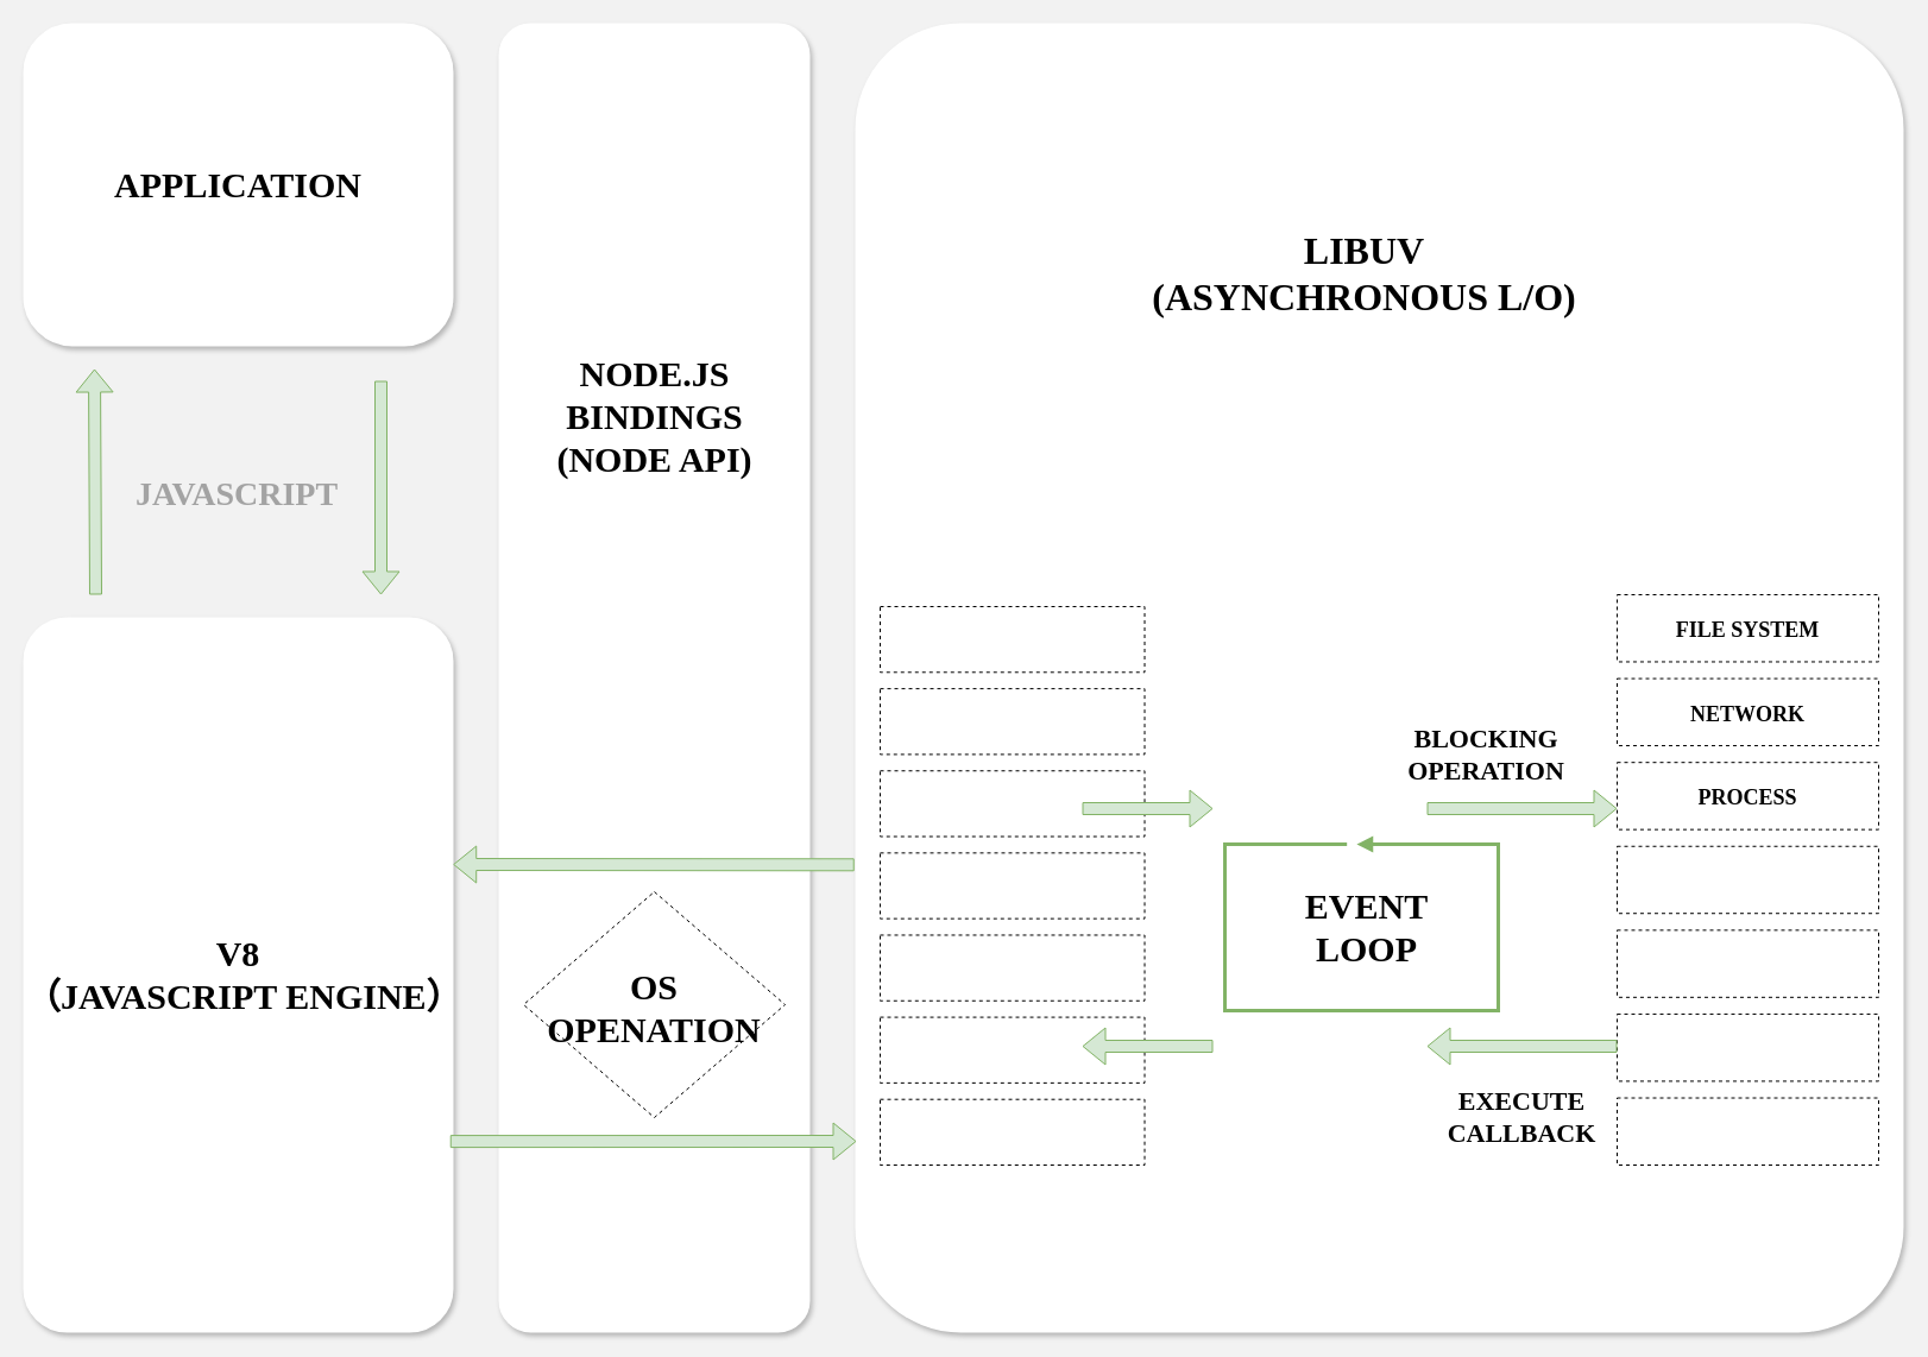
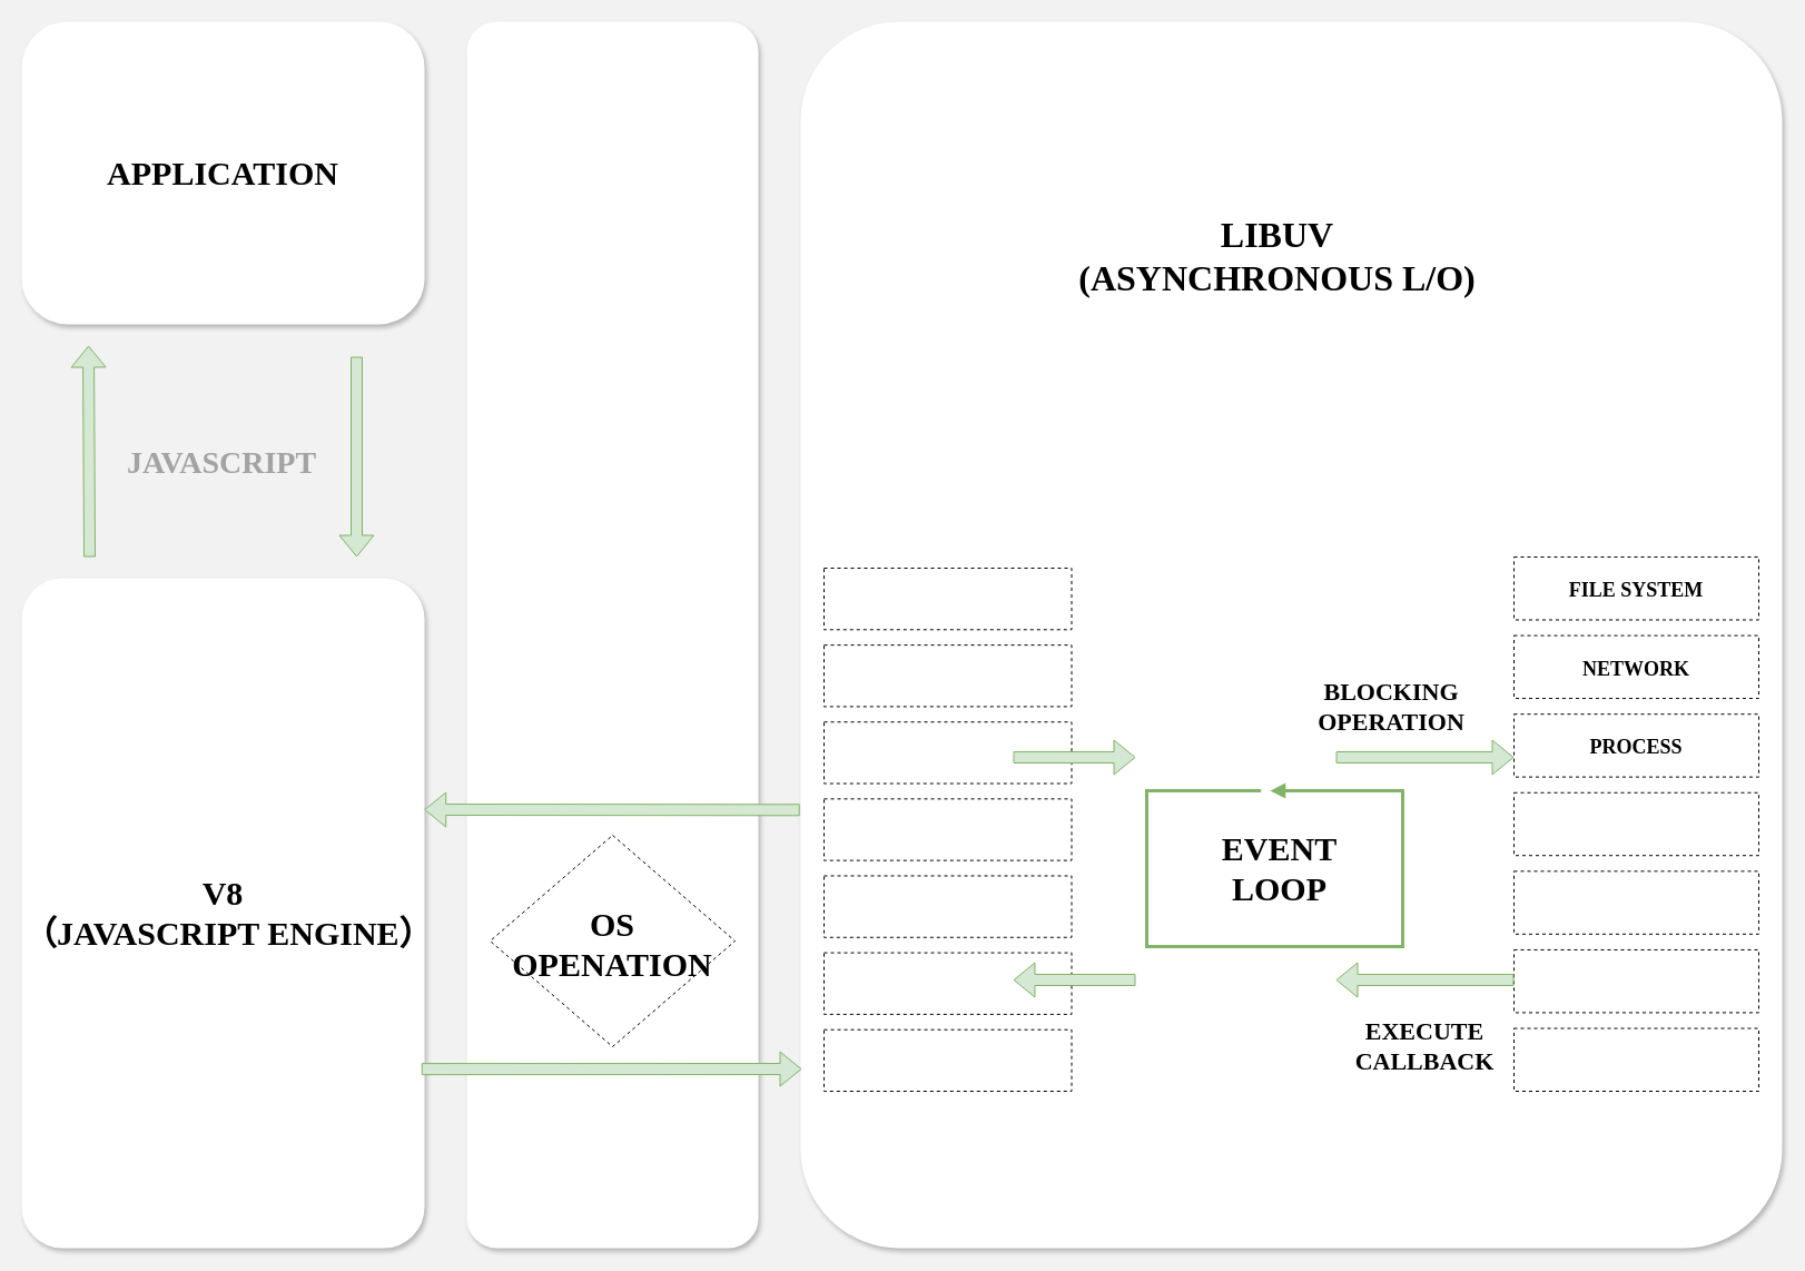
- <mxCell id="12" value="&lt;font face=&quot;Comic Sans MS&quot; style=&quot;font-size: 30px;&quot;&gt;&lt;b&gt;NODE.JS&lt;/b&gt;&lt;/font&gt;&lt;div style=&quot;font-size: 30px;&quot;&gt;&lt;font face=&quot;Comic Sans MS&quot; style=&quot;font-size: 30px;&quot;&gt;&lt;b&gt;BINDINGS&lt;/b&gt;&lt;/font&gt;&lt;/div&gt;&lt;div style=&quot;font-size: 30px;&quot;&gt;&lt;font face=&quot;Comic Sans MS&quot; style=&quot;font-size: 30px;&quot;&gt;&lt;b&gt;(NODE API)&lt;/b&gt;&lt;/font&gt;&lt;/div&gt;" style="text;html=1;align=center;verticalAlign=middle;whiteSpace=wrap;rounded=0;" parent="1" vertex="1"><mxGeometry x="447.5" y="270" width="205" height="160" as="geometry" /></mxCell>
